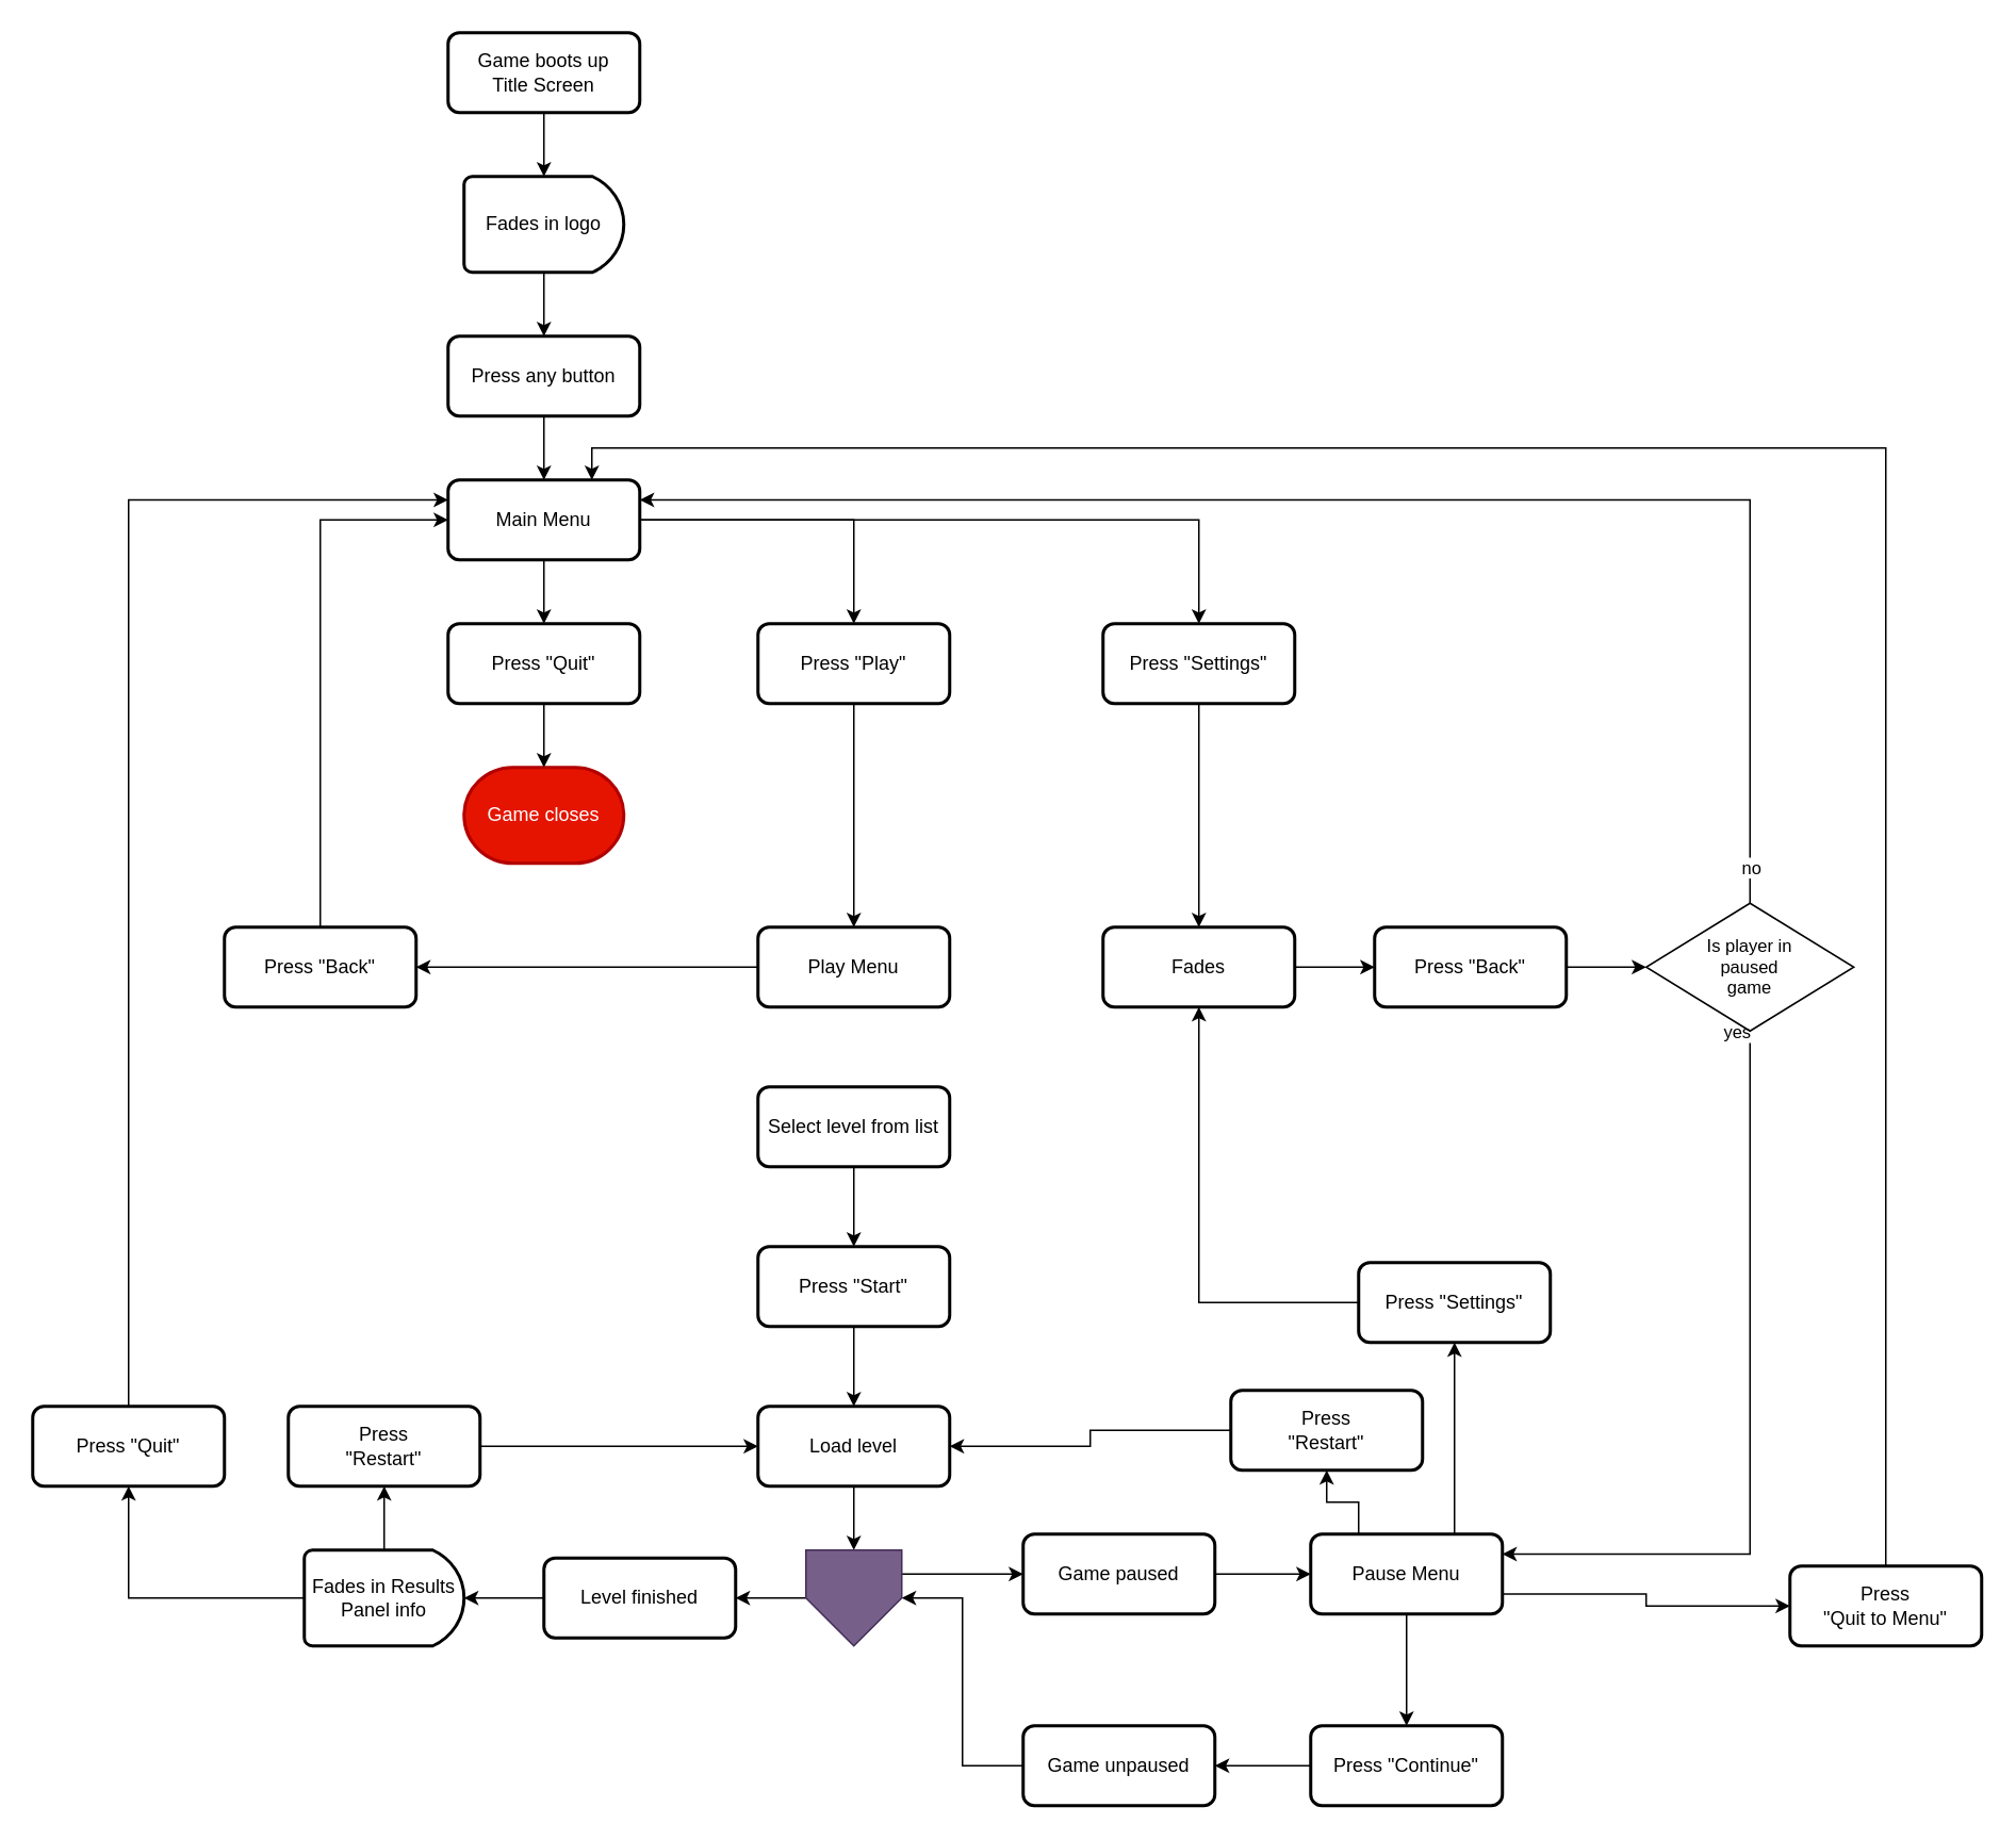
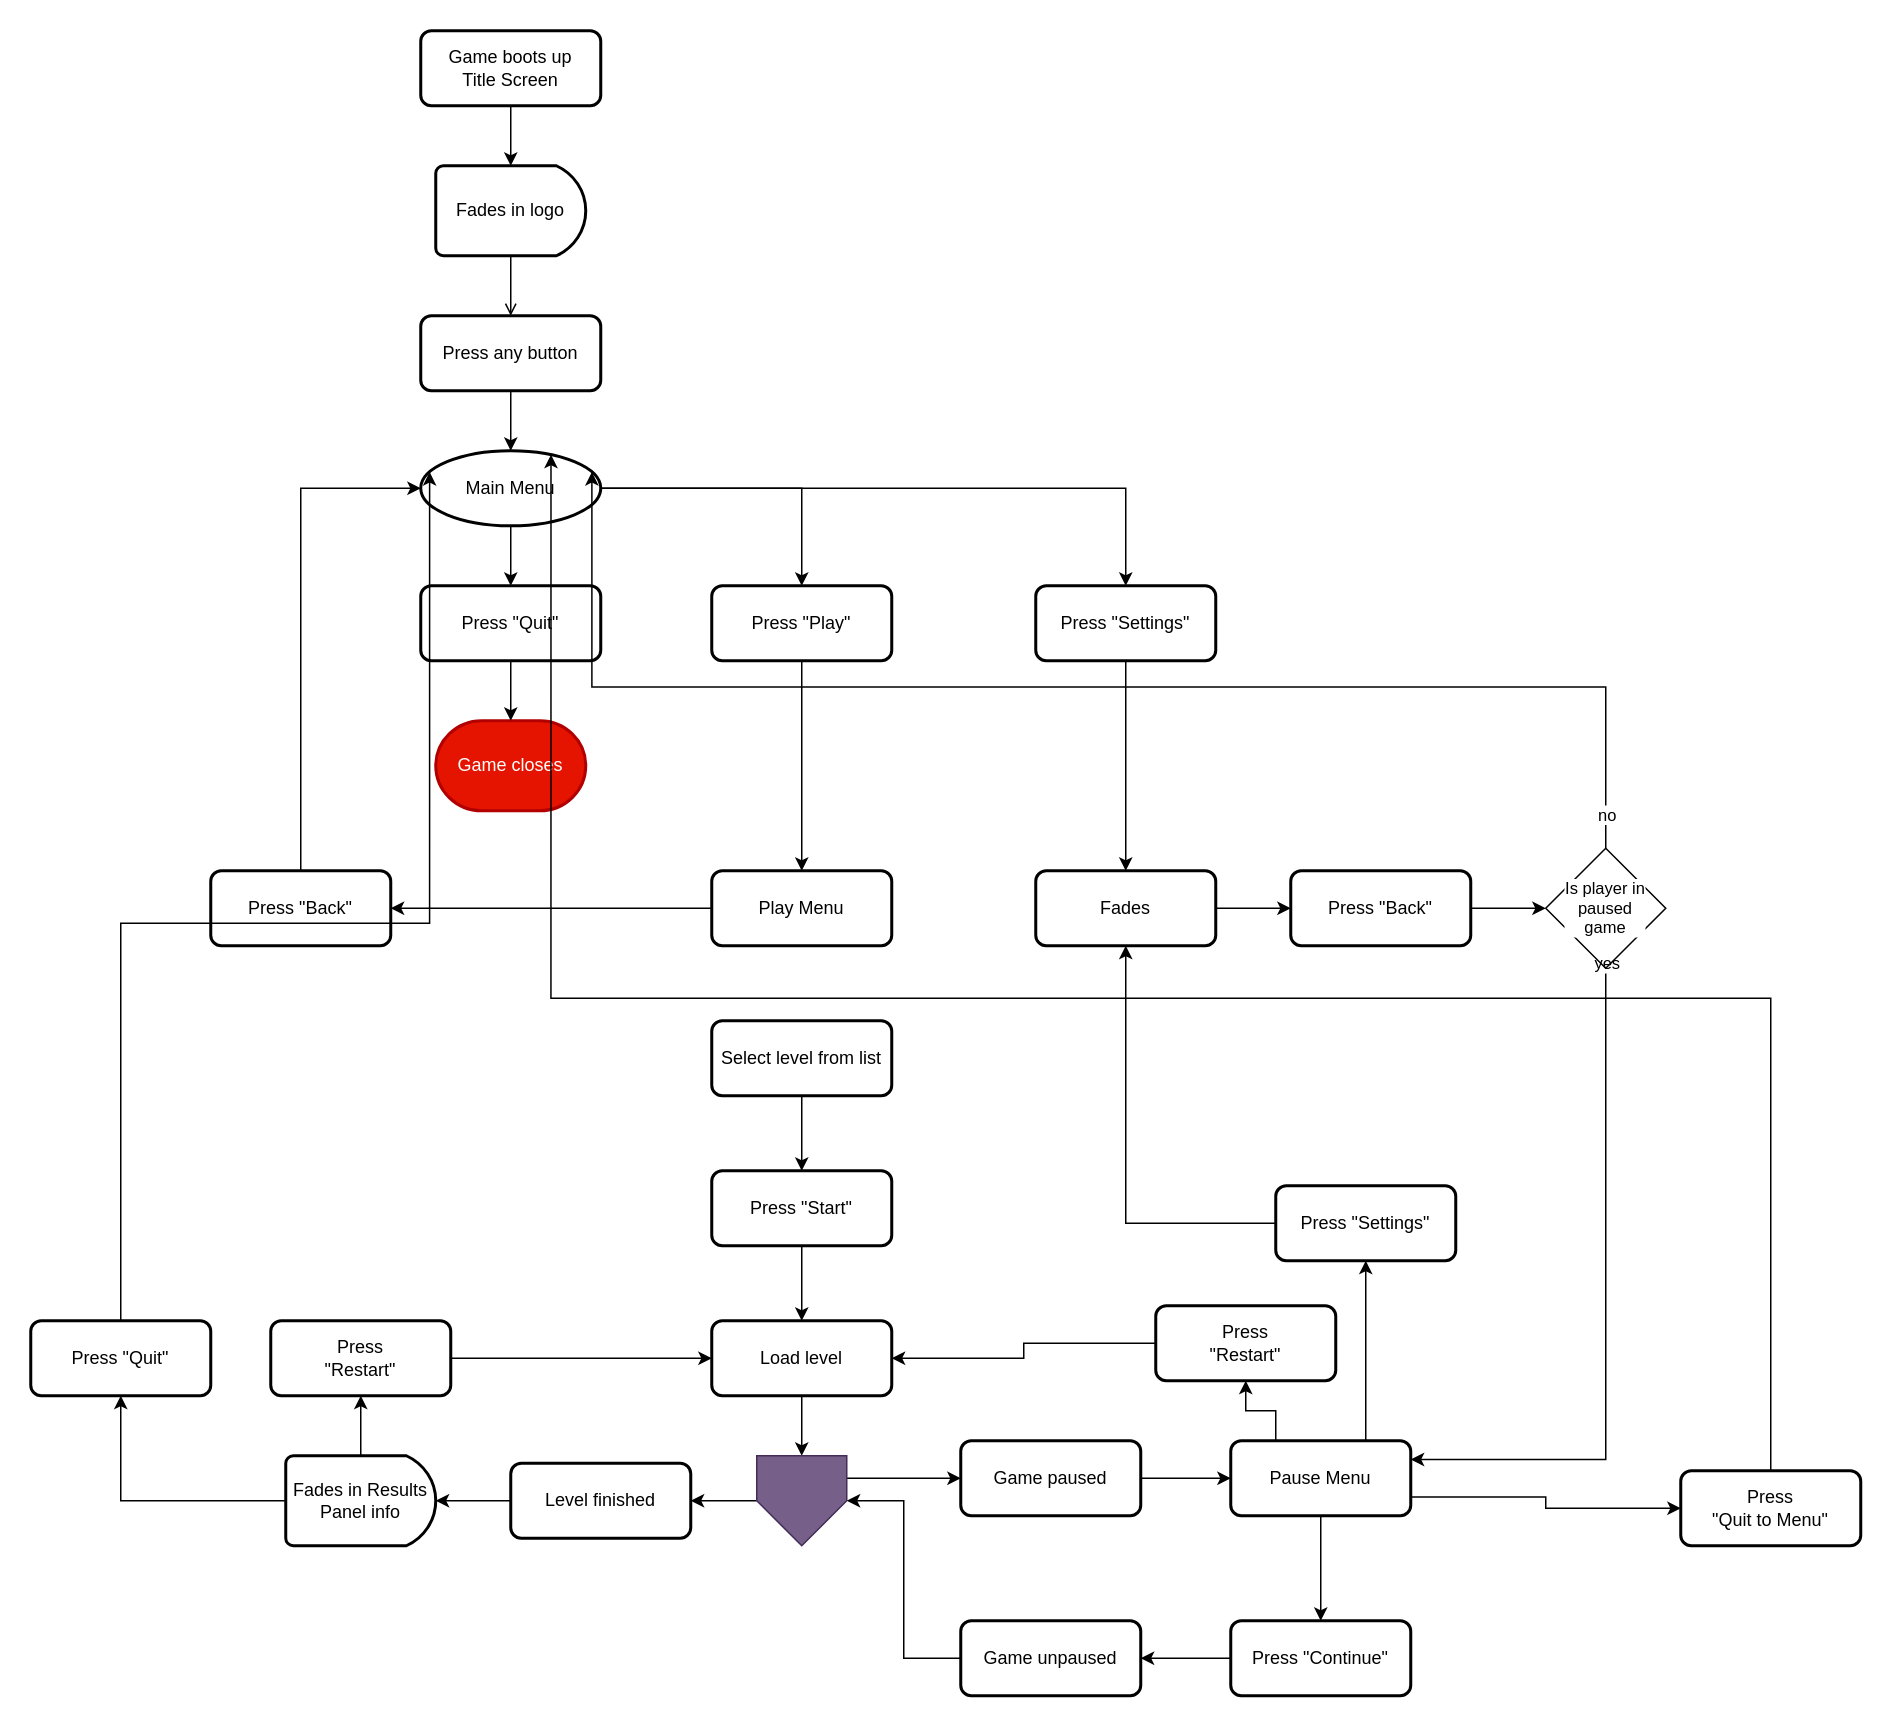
- <mxCell id="2" style="edgeStyle=orthogonalEdgeStyle;rounded=0;orthogonalLoop=1;jettySize=auto;html=1;" edge="1" parent="1" source="3" target="17"><mxGeometry relative="1" as="geometry" /></mxCell>
+ <mxCell id="2" style="edgeStyle=orthogonalEdgeStyle;rounded=0;orthogonalLoop=1;jettySize=auto;html=1;endArrow=open;" edge="1" parent="1" source="3" target="17"><mxGeometry relative="1" as="geometry" /></mxCell>
- <mxCell id="9" value="Main Menu" style="rounded=1;whiteSpace=wrap;html=1;absoluteArcSize=1;arcSize=14;strokeWidth=2;" vertex="1" parent="1"><mxGeometry x="280" y="300" width="120" height="50" as="geometry" /></mxCell>
+ <mxCell id="9" value="Main Menu" style="ellipse;whiteSpace=wrap;html=1;absoluteArcSize=1;arcSize=14;strokeWidth=2;" vertex="1" parent="1"><mxGeometry x="280" y="300" width="120" height="50" as="geometry" /></mxCell>
- <mxCell id="55" value="Is player in&lt;br&gt;paused&lt;br&gt;game" style="rhombus;whiteSpace=wrap;html=1;labelBackgroundColor=default;align=center;verticalAlign=middle;fontFamily=Helvetica;fontSize=11;fontColor=default;fillColor=none;gradientColor=none;" vertex="1" parent="1"><mxGeometry x="1030" y="565" width="130" height="80" as="geometry" /></mxCell>
+ <mxCell id="55" value="Is player in&lt;br&gt;paused&lt;br&gt;game" style="rhombus;whiteSpace=wrap;html=1;labelBackgroundColor=default;align=center;verticalAlign=middle;fontFamily=Helvetica;fontSize=11;fontColor=default;fillColor=none;gradientColor=none;" vertex="1" parent="1"><mxGeometry x="1030" y="565" width="80" height="80" as="geometry" /></mxCell>
